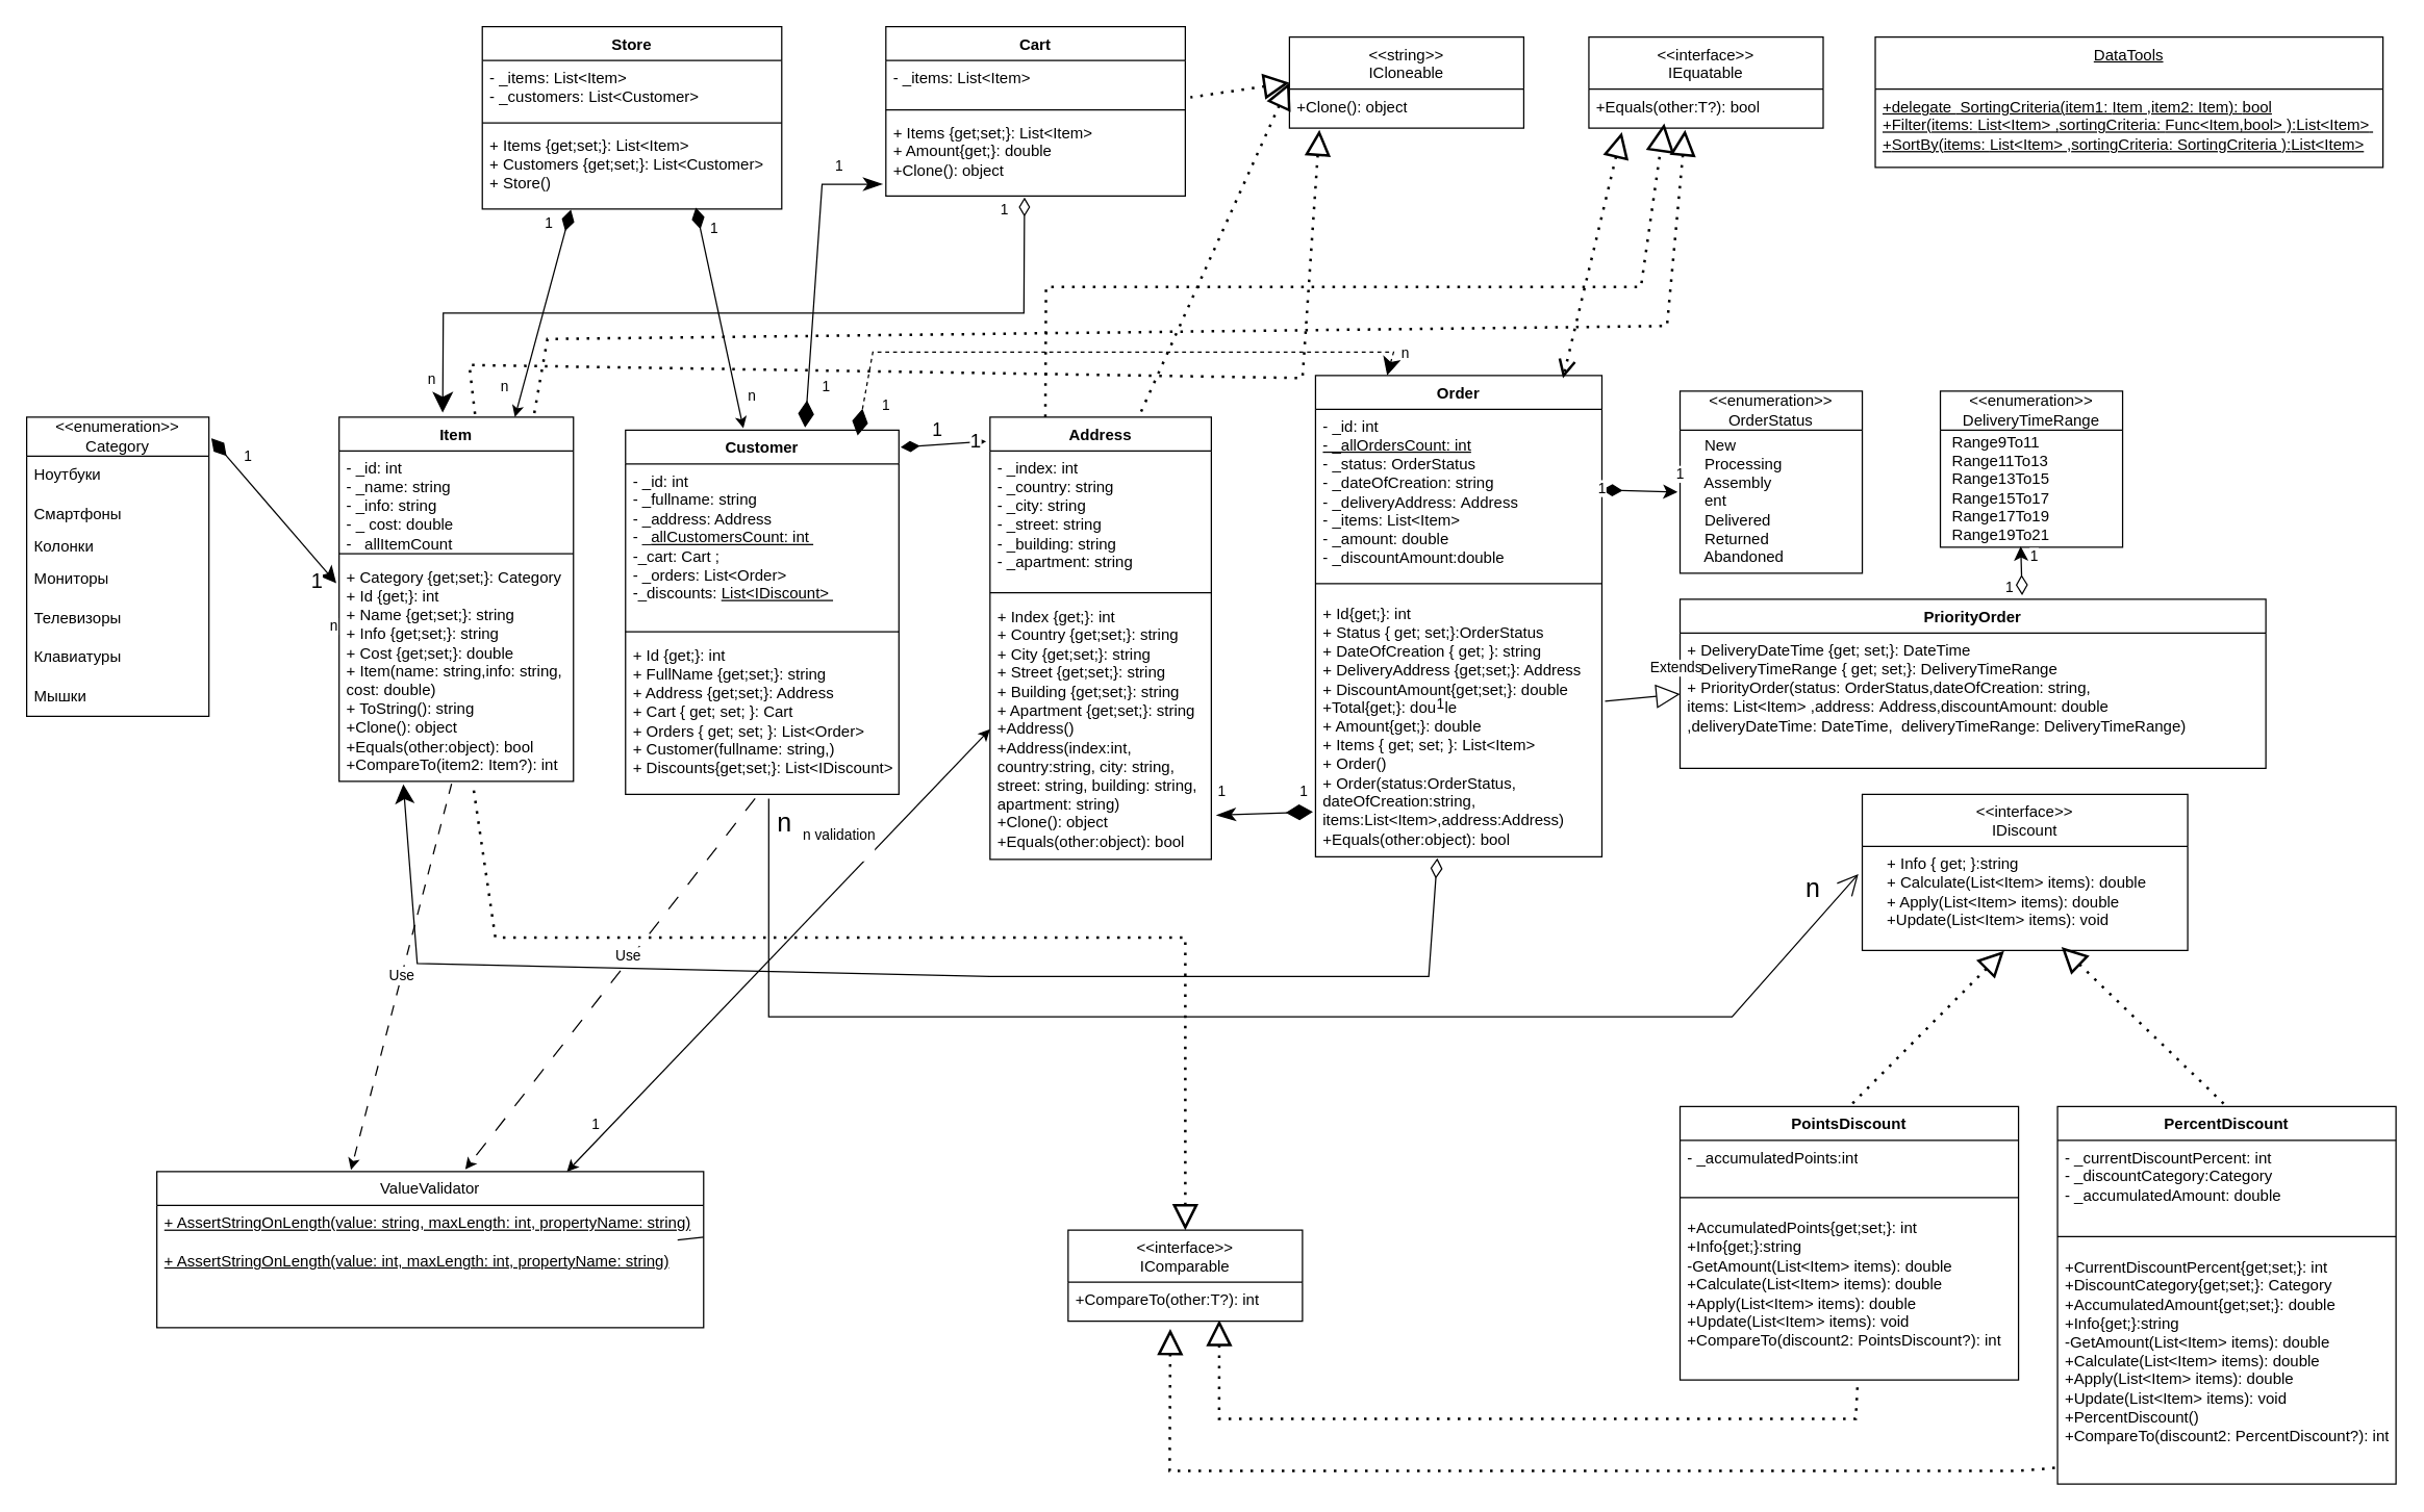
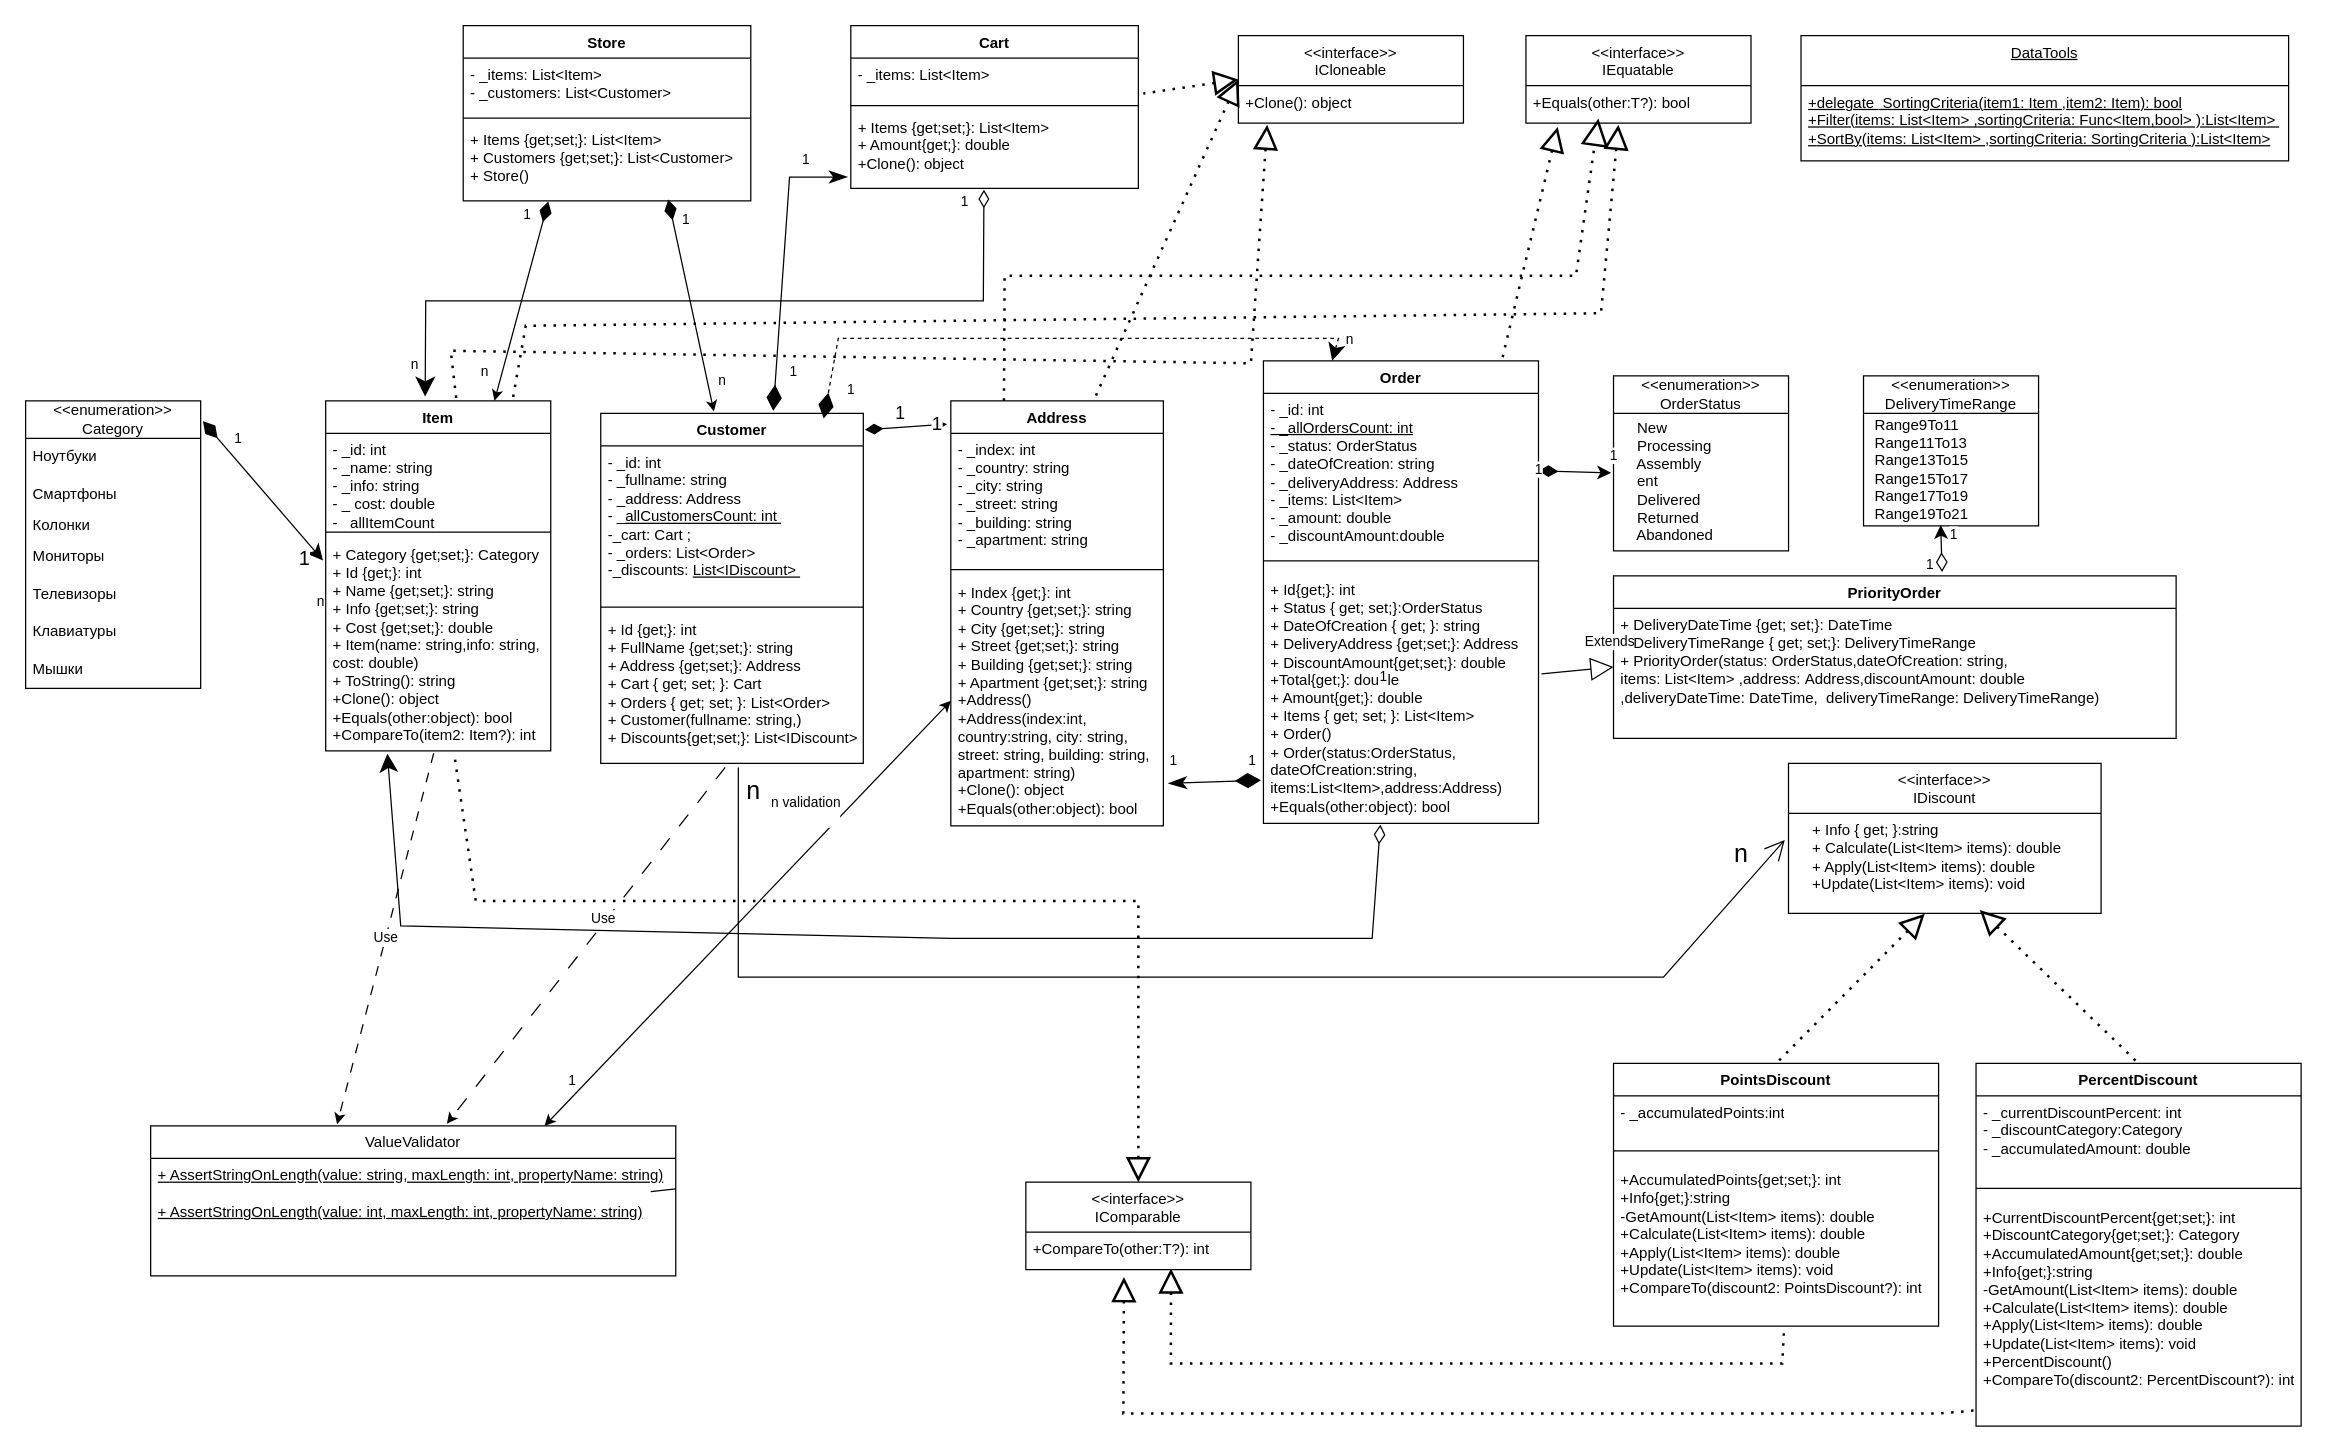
- <mxCell id="102" value="&lt;div style=&quot;font-weight: 400;&quot;&gt;&amp;lt;&amp;lt;string&amp;gt;&amp;gt;&lt;/div&gt;&lt;div style=&quot;font-weight: 400;&quot;&gt;ICloneable&lt;/div&gt;" style="swimlane;fontStyle=1;align=center;verticalAlign=top;childLayout=stackLayout;horizontal=1;startSize=40;horizontalStack=0;resizeParent=1;resizeParentMax=0;resizeLast=0;collapsible=1;marginBottom=0;whiteSpace=wrap;html=1;" parent="1" vertex="1"><mxGeometry x="990" y="28" width="180" height="70" as="geometry" /></mxCell>
+ <mxCell id="102" value="&lt;div style=&quot;font-weight: 400;&quot;&gt;&amp;lt;&amp;lt;interface&amp;gt;&amp;gt;&lt;/div&gt;&lt;div style=&quot;font-weight: 400;&quot;&gt;ICloneable&lt;/div&gt;" style="swimlane;fontStyle=1;align=center;verticalAlign=top;childLayout=stackLayout;horizontal=1;startSize=40;horizontalStack=0;resizeParent=1;resizeParentMax=0;resizeLast=0;collapsible=1;marginBottom=0;whiteSpace=wrap;html=1;" parent="1" vertex="1"><mxGeometry x="990" y="28" width="180" height="70" as="geometry" /></mxCell>
- <mxCell id="109" value="" style="endArrow=open;dashed=1;html=1;dashPattern=1 3;strokeWidth=2;rounded=0;startArrow=block;startFill=0;targetPerimeterSpacing=2;sourcePerimeterSpacing=3;endSize=10;startSize=15;entryX=0.864;entryY=0.006;entryDx=0;entryDy=0;entryPerimeter=0;exitX=0.141;exitY=1.1;exitDx=0;exitDy=0;exitPerimeter=0;" parent="1" source="105" target="45" edge="1"><mxGeometry width="50" height="50" relative="1" as="geometry"><mxPoint x="1210" y="101" as="sourcePoint" /><mxPoint x="1134" y="160" as="targetPoint" /></mxGeometry></mxCell>
+ <mxCell id="109" value="" style="endArrow=none;dashed=1;html=1;dashPattern=1 3;strokeWidth=2;rounded=0;startArrow=block;startFill=0;targetPerimeterSpacing=2;sourcePerimeterSpacing=3;endSize=10;startSize=15;entryX=0.864;entryY=0.006;entryDx=0;entryDy=0;entryPerimeter=0;exitX=0.141;exitY=1.1;exitDx=0;exitDy=0;exitPerimeter=0;" parent="1" source="105" target="45" edge="1"><mxGeometry width="50" height="50" relative="1" as="geometry"><mxPoint x="1210" y="101" as="sourcePoint" /><mxPoint x="1134" y="160" as="targetPoint" /></mxGeometry></mxCell>
